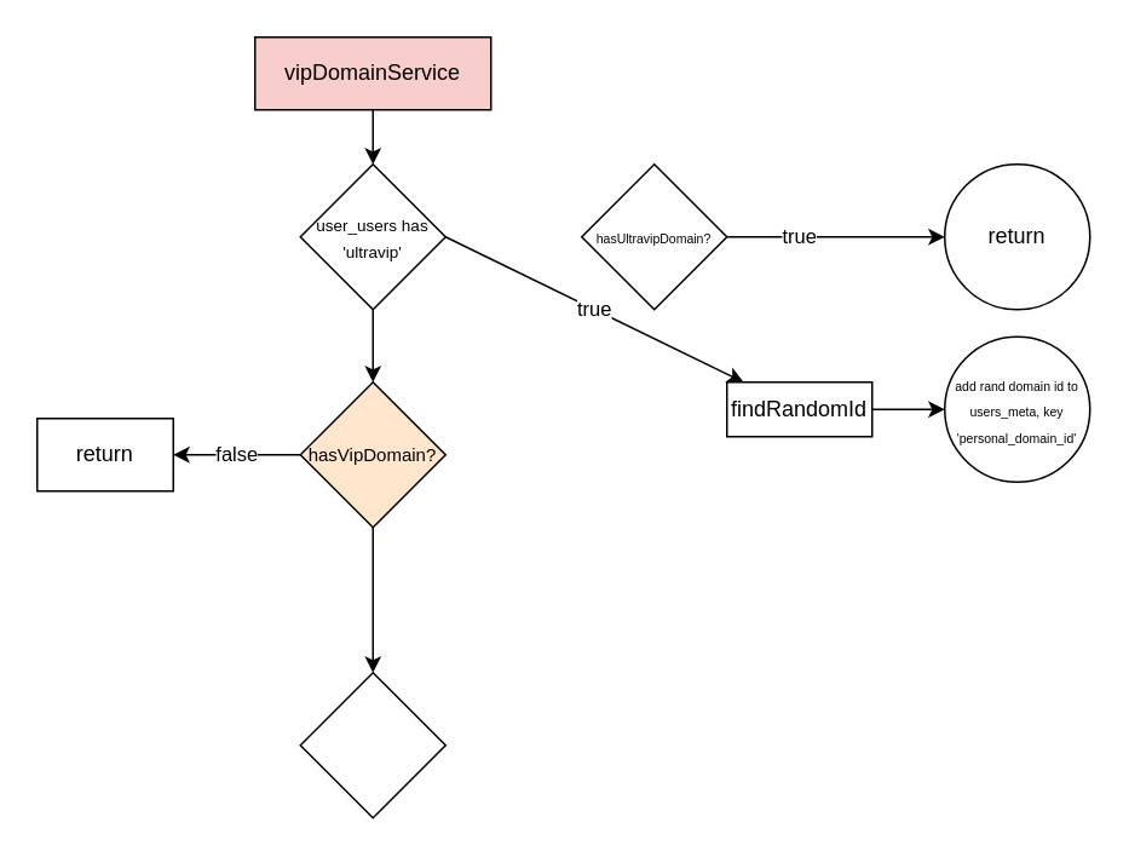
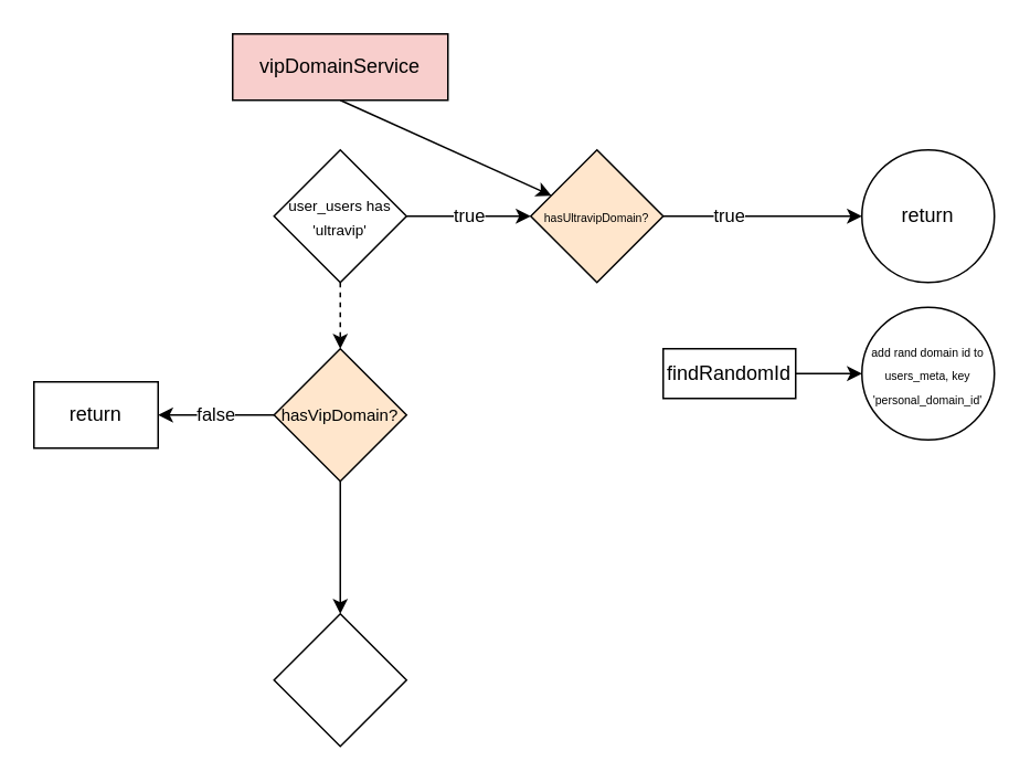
- <mxCell id="6" value="" style="endArrow=classic;html=1;rounded=0;exitX=0.5;exitY=1;exitDx=0;exitDy=0;entryX=0.5;entryY=0;entryDx=0;entryDy=0;" edge="1" parent="1" source="2" target="4"><mxGeometry width="50" height="50" relative="1" as="geometry"><mxPoint x="230" y="170" as="sourcePoint" /><mxPoint x="280" y="120" as="targetPoint" /></mxGeometry></mxCell>
+ <mxCell id="6" value="" style="endArrow=classic;html=1;rounded=0;exitX=0.5;exitY=1;exitDx=0;exitDy=0;" edge="1" parent="1" source="2" target="9"><mxGeometry width="50" height="50" relative="1" as="geometry"><mxPoint x="230" y="170" as="sourcePoint" /><mxPoint x="280" y="120" as="targetPoint" /></mxGeometry></mxCell>
- <mxCell id="9" value="&lt;font style=&quot;font-size: 7px;&quot;&gt;hasUltravipDomain?&lt;/font&gt;" style="rhombus;whiteSpace=wrap;html=1;" vertex="1" parent="1"><mxGeometry x="320" y="90" width="80" height="80" as="geometry" /></mxCell>
+ <mxCell id="9" value="&lt;font style=&quot;font-size: 7px;&quot;&gt;hasUltravipDomain?&lt;/font&gt;" style="rhombus;whiteSpace=wrap;html=1;fillColor=#ffe6cc;" vertex="1" parent="1"><mxGeometry x="320" y="90" width="80" height="80" as="geometry" /></mxCell>
- <mxCell id="5" value="true" style="endArrow=classic;html=1;rounded=0;exitX=1;exitY=0.5;exitDx=0;exitDy=0;" edge="1" parent="1" source="4" target="12"><mxGeometry width="50" height="50" relative="1" as="geometry"><mxPoint x="250" y="130" as="sourcePoint" /><mxPoint x="310" y="130" as="targetPoint" /></mxGeometry></mxCell>
+ <mxCell id="5" value="true" style="endArrow=classic;html=1;rounded=0;exitX=1;exitY=0.5;exitDx=0;exitDy=0;entryX=0;entryY=0.5;entryDx=0;entryDy=0;" edge="1" parent="1" source="4" target="9"><mxGeometry width="50" height="50" relative="1" as="geometry"><mxPoint x="250" y="130" as="sourcePoint" /><mxPoint x="310" y="130" as="targetPoint" /></mxGeometry></mxCell>
- <mxCell id="3" value="" style="edgeStyle=orthogonalEdgeStyle;rounded=0;orthogonalLoop=1;jettySize=auto;html=1;" edge="1" parent="1" source="4" target="16"><mxGeometry relative="1" as="geometry" /></mxCell>
+ <mxCell id="3" value="" style="edgeStyle=orthogonalEdgeStyle;rounded=0;orthogonalLoop=1;jettySize=auto;html=1;dashed=1;" edge="1" parent="1" source="4" target="16"><mxGeometry relative="1" as="geometry" /></mxCell>
